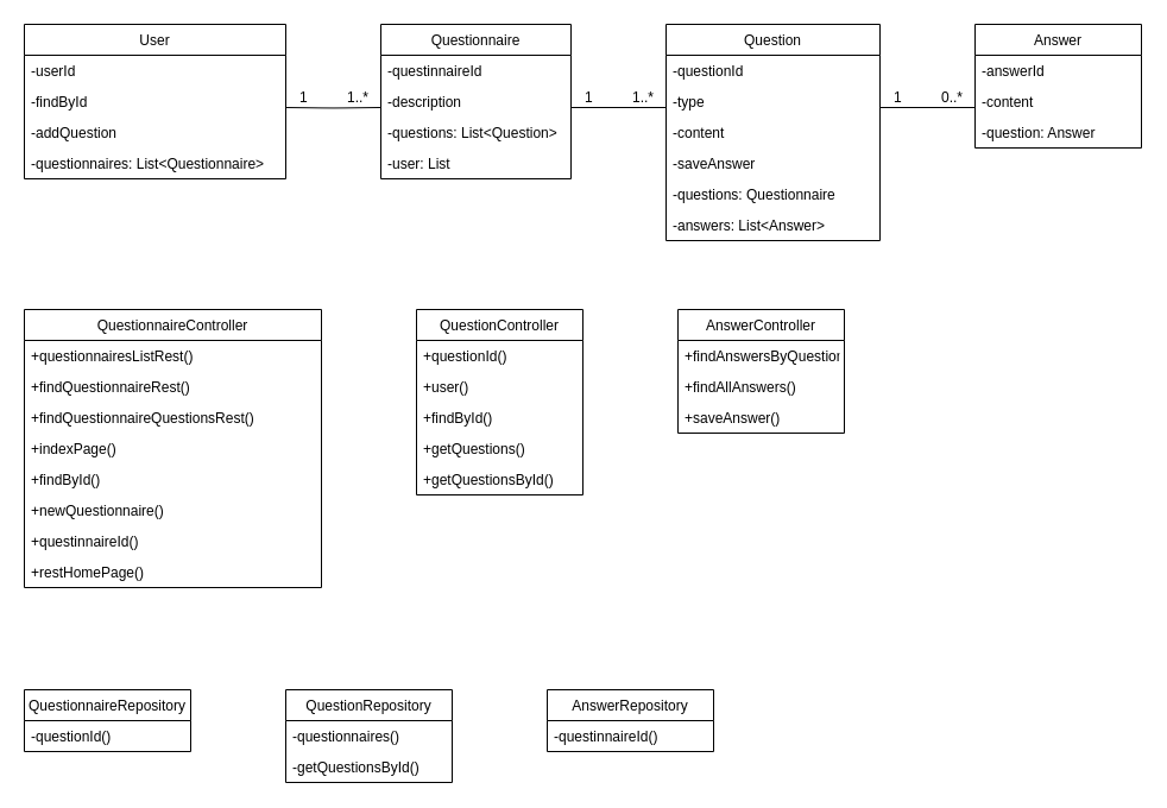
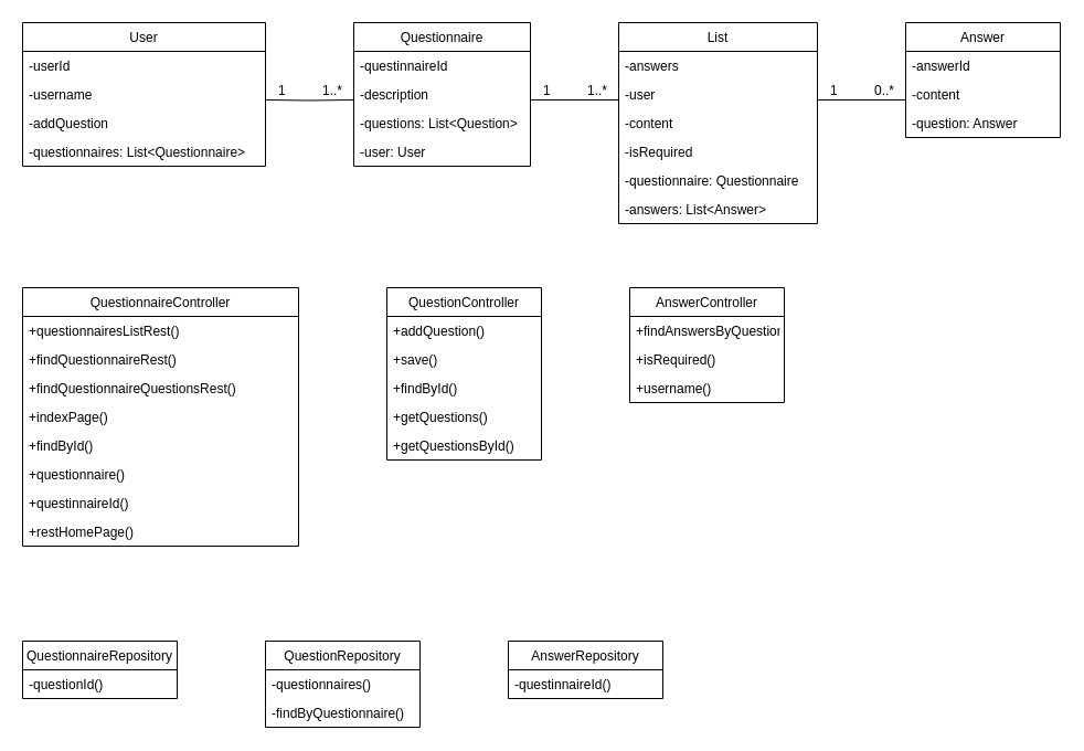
- <mxCell id="12" value="Question" style="swimlane;fontStyle=0;childLayout=stackLayout;horizontal=1;startSize=26;fillColor=none;horizontalStack=0;resizeParent=1;resizeParentMax=0;resizeLast=0;collapsible=1;marginBottom=0;" parent="1" vertex="1"><mxGeometry x="560" y="20" width="180" height="182" as="geometry" /></mxCell>
+ <mxCell id="12" value="List" style="swimlane;fontStyle=0;childLayout=stackLayout;horizontal=1;startSize=26;fillColor=none;horizontalStack=0;resizeParent=1;resizeParentMax=0;resizeLast=0;collapsible=1;marginBottom=0;" parent="1" vertex="1"><mxGeometry x="560" y="20" width="180" height="182" as="geometry" /></mxCell>
- <mxCell id="13" value="-questionId" style="text;strokeColor=none;fillColor=none;align=left;verticalAlign=top;spacingLeft=4;spacingRight=4;overflow=hidden;rotatable=0;points=[[0,0.5],[1,0.5]];portConstraint=eastwest;" parent="12" vertex="1"><mxGeometry y="26" width="180" height="26" as="geometry" /></mxCell>
+ <mxCell id="13" value="-answers" style="text;strokeColor=none;fillColor=none;align=left;verticalAlign=top;spacingLeft=4;spacingRight=4;overflow=hidden;rotatable=0;points=[[0,0.5],[1,0.5]];portConstraint=eastwest;" parent="12" vertex="1"><mxGeometry y="26" width="180" height="26" as="geometry" /></mxCell>
- <mxCell id="9" value="-findById" style="text;strokeColor=none;fillColor=none;align=left;verticalAlign=top;spacingLeft=4;spacingRight=4;overflow=hidden;rotatable=0;points=[[0,0.5],[1,0.5]];portConstraint=eastwest;" parent="7" vertex="1"><mxGeometry y="52" width="220" height="26" as="geometry" /></mxCell>
+ <mxCell id="9" value="-username" style="text;strokeColor=none;fillColor=none;align=left;verticalAlign=top;spacingLeft=4;spacingRight=4;overflow=hidden;rotatable=0;points=[[0,0.5],[1,0.5]];portConstraint=eastwest;" parent="7" vertex="1"><mxGeometry y="52" width="220" height="26" as="geometry" /></mxCell>
- <mxCell id="14" value="-type" style="text;strokeColor=none;fillColor=none;align=left;verticalAlign=top;spacingLeft=4;spacingRight=4;overflow=hidden;rotatable=0;points=[[0,0.5],[1,0.5]];portConstraint=eastwest;" parent="12" vertex="1"><mxGeometry y="52" width="180" height="26" as="geometry" /></mxCell>
+ <mxCell id="14" value="-user" style="text;strokeColor=none;fillColor=none;align=left;verticalAlign=top;spacingLeft=4;spacingRight=4;overflow=hidden;rotatable=0;points=[[0,0.5],[1,0.5]];portConstraint=eastwest;" parent="12" vertex="1"><mxGeometry y="52" width="180" height="26" as="geometry" /></mxCell>
- <mxCell id="6" value="-user: List" style="text;strokeColor=none;fillColor=none;align=left;verticalAlign=top;spacingLeft=4;spacingRight=4;overflow=hidden;rotatable=0;points=[[0,0.5],[1,0.5]];portConstraint=eastwest;" parent="2" vertex="1"><mxGeometry y="104" width="160" height="26" as="geometry" /></mxCell>
+ <mxCell id="6" value="-user: User" style="text;strokeColor=none;fillColor=none;align=left;verticalAlign=top;spacingLeft=4;spacingRight=4;overflow=hidden;rotatable=0;points=[[0,0.5],[1,0.5]];portConstraint=eastwest;" parent="2" vertex="1"><mxGeometry y="104" width="160" height="26" as="geometry" /></mxCell>
- <mxCell id="16" value="-saveAnswer" style="text;strokeColor=none;fillColor=none;align=left;verticalAlign=top;spacingLeft=4;spacingRight=4;overflow=hidden;rotatable=0;points=[[0,0.5],[1,0.5]];portConstraint=eastwest;" parent="12" vertex="1"><mxGeometry y="104" width="180" height="26" as="geometry" /></mxCell>
+ <mxCell id="16" value="-isRequired" style="text;strokeColor=none;fillColor=none;align=left;verticalAlign=top;spacingLeft=4;spacingRight=4;overflow=hidden;rotatable=0;points=[[0,0.5],[1,0.5]];portConstraint=eastwest;" parent="12" vertex="1"><mxGeometry y="104" width="180" height="26" as="geometry" /></mxCell>
- <mxCell id="17" value="-questions: Questionnaire" style="text;strokeColor=none;fillColor=none;align=left;verticalAlign=top;spacingLeft=4;spacingRight=4;overflow=hidden;rotatable=0;points=[[0,0.5],[1,0.5]];portConstraint=eastwest;" parent="12" vertex="1"><mxGeometry y="130" width="180" height="26" as="geometry" /></mxCell>
+ <mxCell id="17" value="-questionnaire: Questionnaire" style="text;strokeColor=none;fillColor=none;align=left;verticalAlign=top;spacingLeft=4;spacingRight=4;overflow=hidden;rotatable=0;points=[[0,0.5],[1,0.5]];portConstraint=eastwest;" parent="12" vertex="1"><mxGeometry y="130" width="180" height="26" as="geometry" /></mxCell>
- <mxCell id="42" value="+questionId()" style="text;strokeColor=none;fillColor=none;align=left;verticalAlign=top;spacingLeft=4;spacingRight=4;overflow=hidden;rotatable=0;points=[[0,0.5],[1,0.5]];portConstraint=eastwest;" parent="41" vertex="1"><mxGeometry y="26" width="140" height="26" as="geometry" /></mxCell>
+ <mxCell id="42" value="+addQuestion()" style="text;strokeColor=none;fillColor=none;align=left;verticalAlign=top;spacingLeft=4;spacingRight=4;overflow=hidden;rotatable=0;points=[[0,0.5],[1,0.5]];portConstraint=eastwest;" parent="41" vertex="1"><mxGeometry y="26" width="140" height="26" as="geometry" /></mxCell>
- <mxCell id="43" value="+user()" style="text;strokeColor=none;fillColor=none;align=left;verticalAlign=top;spacingLeft=4;spacingRight=4;overflow=hidden;rotatable=0;points=[[0,0.5],[1,0.5]];portConstraint=eastwest;" parent="41" vertex="1"><mxGeometry y="52" width="140" height="26" as="geometry" /></mxCell>
+ <mxCell id="43" value="+save()" style="text;strokeColor=none;fillColor=none;align=left;verticalAlign=top;spacingLeft=4;spacingRight=4;overflow=hidden;rotatable=0;points=[[0,0.5],[1,0.5]];portConstraint=eastwest;" parent="41" vertex="1"><mxGeometry y="52" width="140" height="26" as="geometry" /></mxCell>
- <mxCell id="49" value="+findAllAnswers()" style="text;strokeColor=none;fillColor=none;align=left;verticalAlign=top;spacingLeft=4;spacingRight=4;overflow=hidden;rotatable=0;points=[[0,0.5],[1,0.5]];portConstraint=eastwest;" parent="47" vertex="1"><mxGeometry y="52" width="140" height="26" as="geometry" /></mxCell>
+ <mxCell id="49" value="+isRequired()" style="text;strokeColor=none;fillColor=none;align=left;verticalAlign=top;spacingLeft=4;spacingRight=4;overflow=hidden;rotatable=0;points=[[0,0.5],[1,0.5]];portConstraint=eastwest;" parent="47" vertex="1"><mxGeometry y="52" width="140" height="26" as="geometry" /></mxCell>
- <mxCell id="50" value="+saveAnswer()" style="text;strokeColor=none;fillColor=none;align=left;verticalAlign=top;spacingLeft=4;spacingRight=4;overflow=hidden;rotatable=0;points=[[0,0.5],[1,0.5]];portConstraint=eastwest;" parent="47" vertex="1"><mxGeometry y="78" width="140" height="26" as="geometry" /></mxCell>
+ <mxCell id="50" value="+username()" style="text;strokeColor=none;fillColor=none;align=left;verticalAlign=top;spacingLeft=4;spacingRight=4;overflow=hidden;rotatable=0;points=[[0,0.5],[1,0.5]];portConstraint=eastwest;" parent="47" vertex="1"><mxGeometry y="78" width="140" height="26" as="geometry" /></mxCell>
- <mxCell id="38" value="+newQuestionnaire()" style="text;strokeColor=none;fillColor=none;align=left;verticalAlign=top;spacingLeft=4;spacingRight=4;overflow=hidden;rotatable=0;points=[[0,0.5],[1,0.5]];portConstraint=eastwest;" parent="32" vertex="1"><mxGeometry y="156" width="250" height="26" as="geometry" /></mxCell>
+ <mxCell id="38" value="+questionnaire()" style="text;strokeColor=none;fillColor=none;align=left;verticalAlign=top;spacingLeft=4;spacingRight=4;overflow=hidden;rotatable=0;points=[[0,0.5],[1,0.5]];portConstraint=eastwest;" parent="32" vertex="1"><mxGeometry y="156" width="250" height="26" as="geometry" /></mxCell>
- <mxCell id="55" value="-getQuestionsById()" style="text;strokeColor=none;fillColor=none;align=left;verticalAlign=top;spacingLeft=4;spacingRight=4;overflow=hidden;rotatable=0;points=[[0,0.5],[1,0.5]];portConstraint=eastwest;" parent="53" vertex="1"><mxGeometry y="52" width="140" height="26" as="geometry" /></mxCell>
+ <mxCell id="55" value="-findByQuestionnaire()" style="text;strokeColor=none;fillColor=none;align=left;verticalAlign=top;spacingLeft=4;spacingRight=4;overflow=hidden;rotatable=0;points=[[0,0.5],[1,0.5]];portConstraint=eastwest;" parent="53" vertex="1"><mxGeometry y="52" width="140" height="26" as="geometry" /></mxCell>
